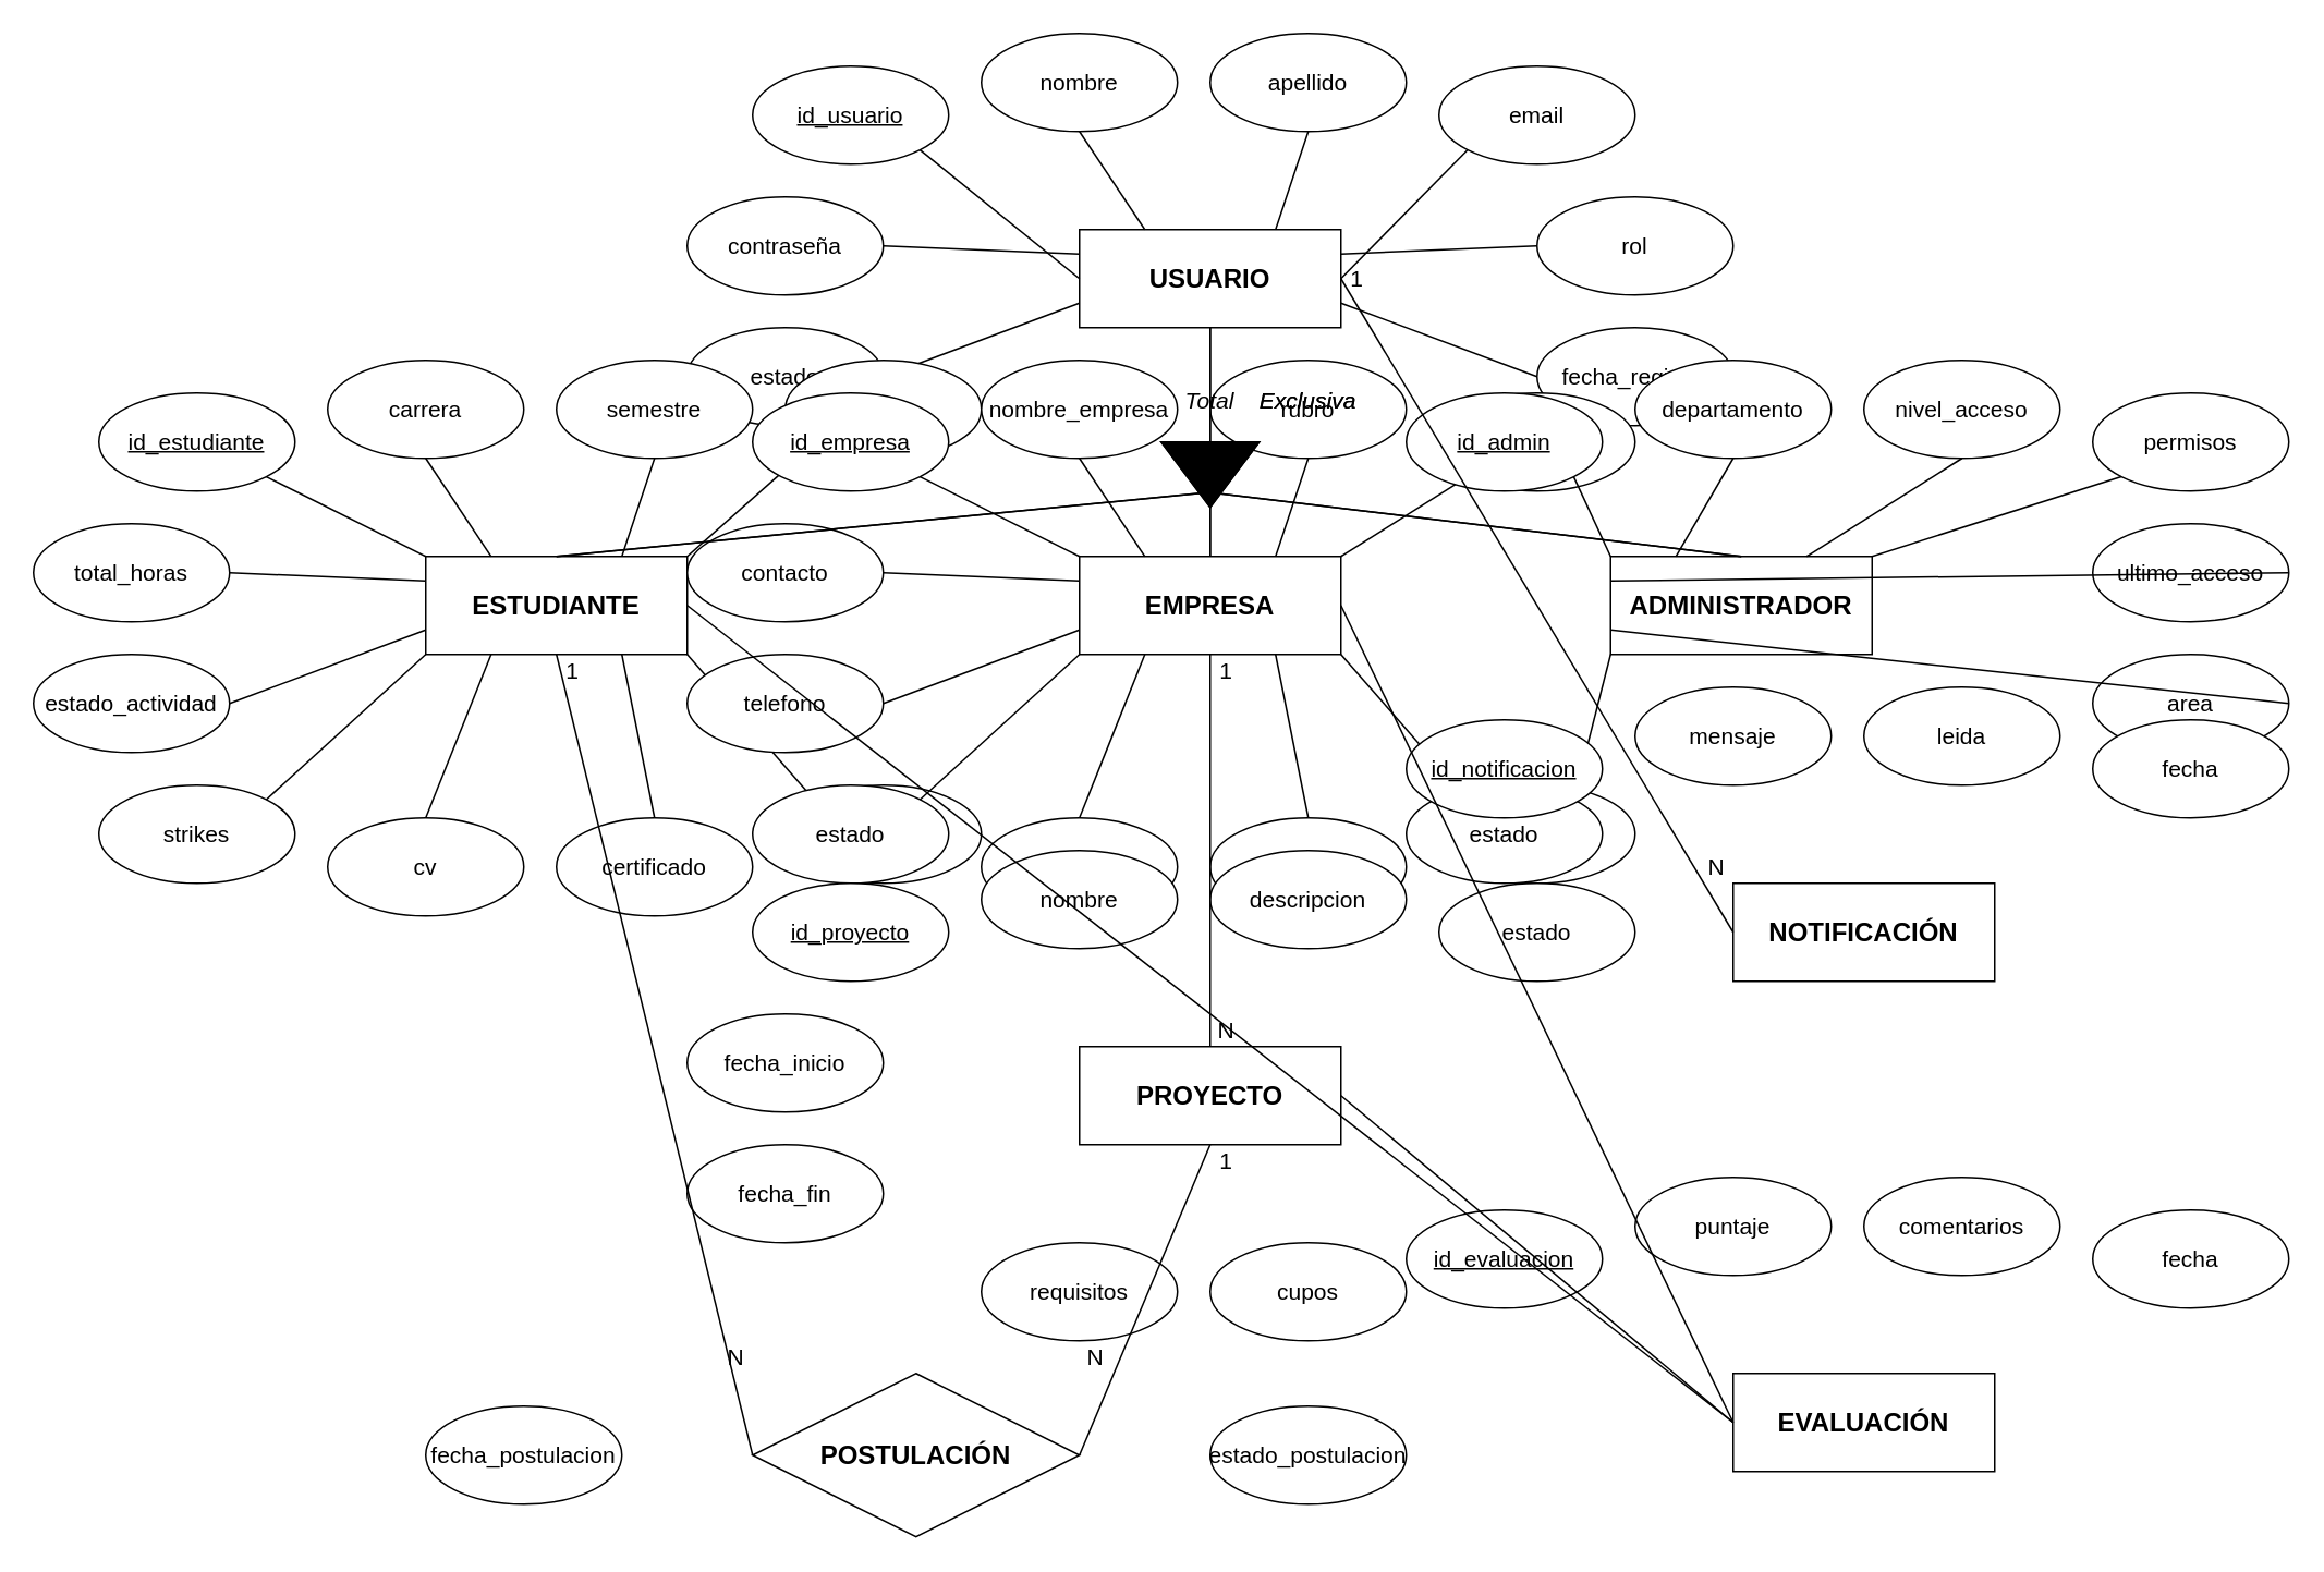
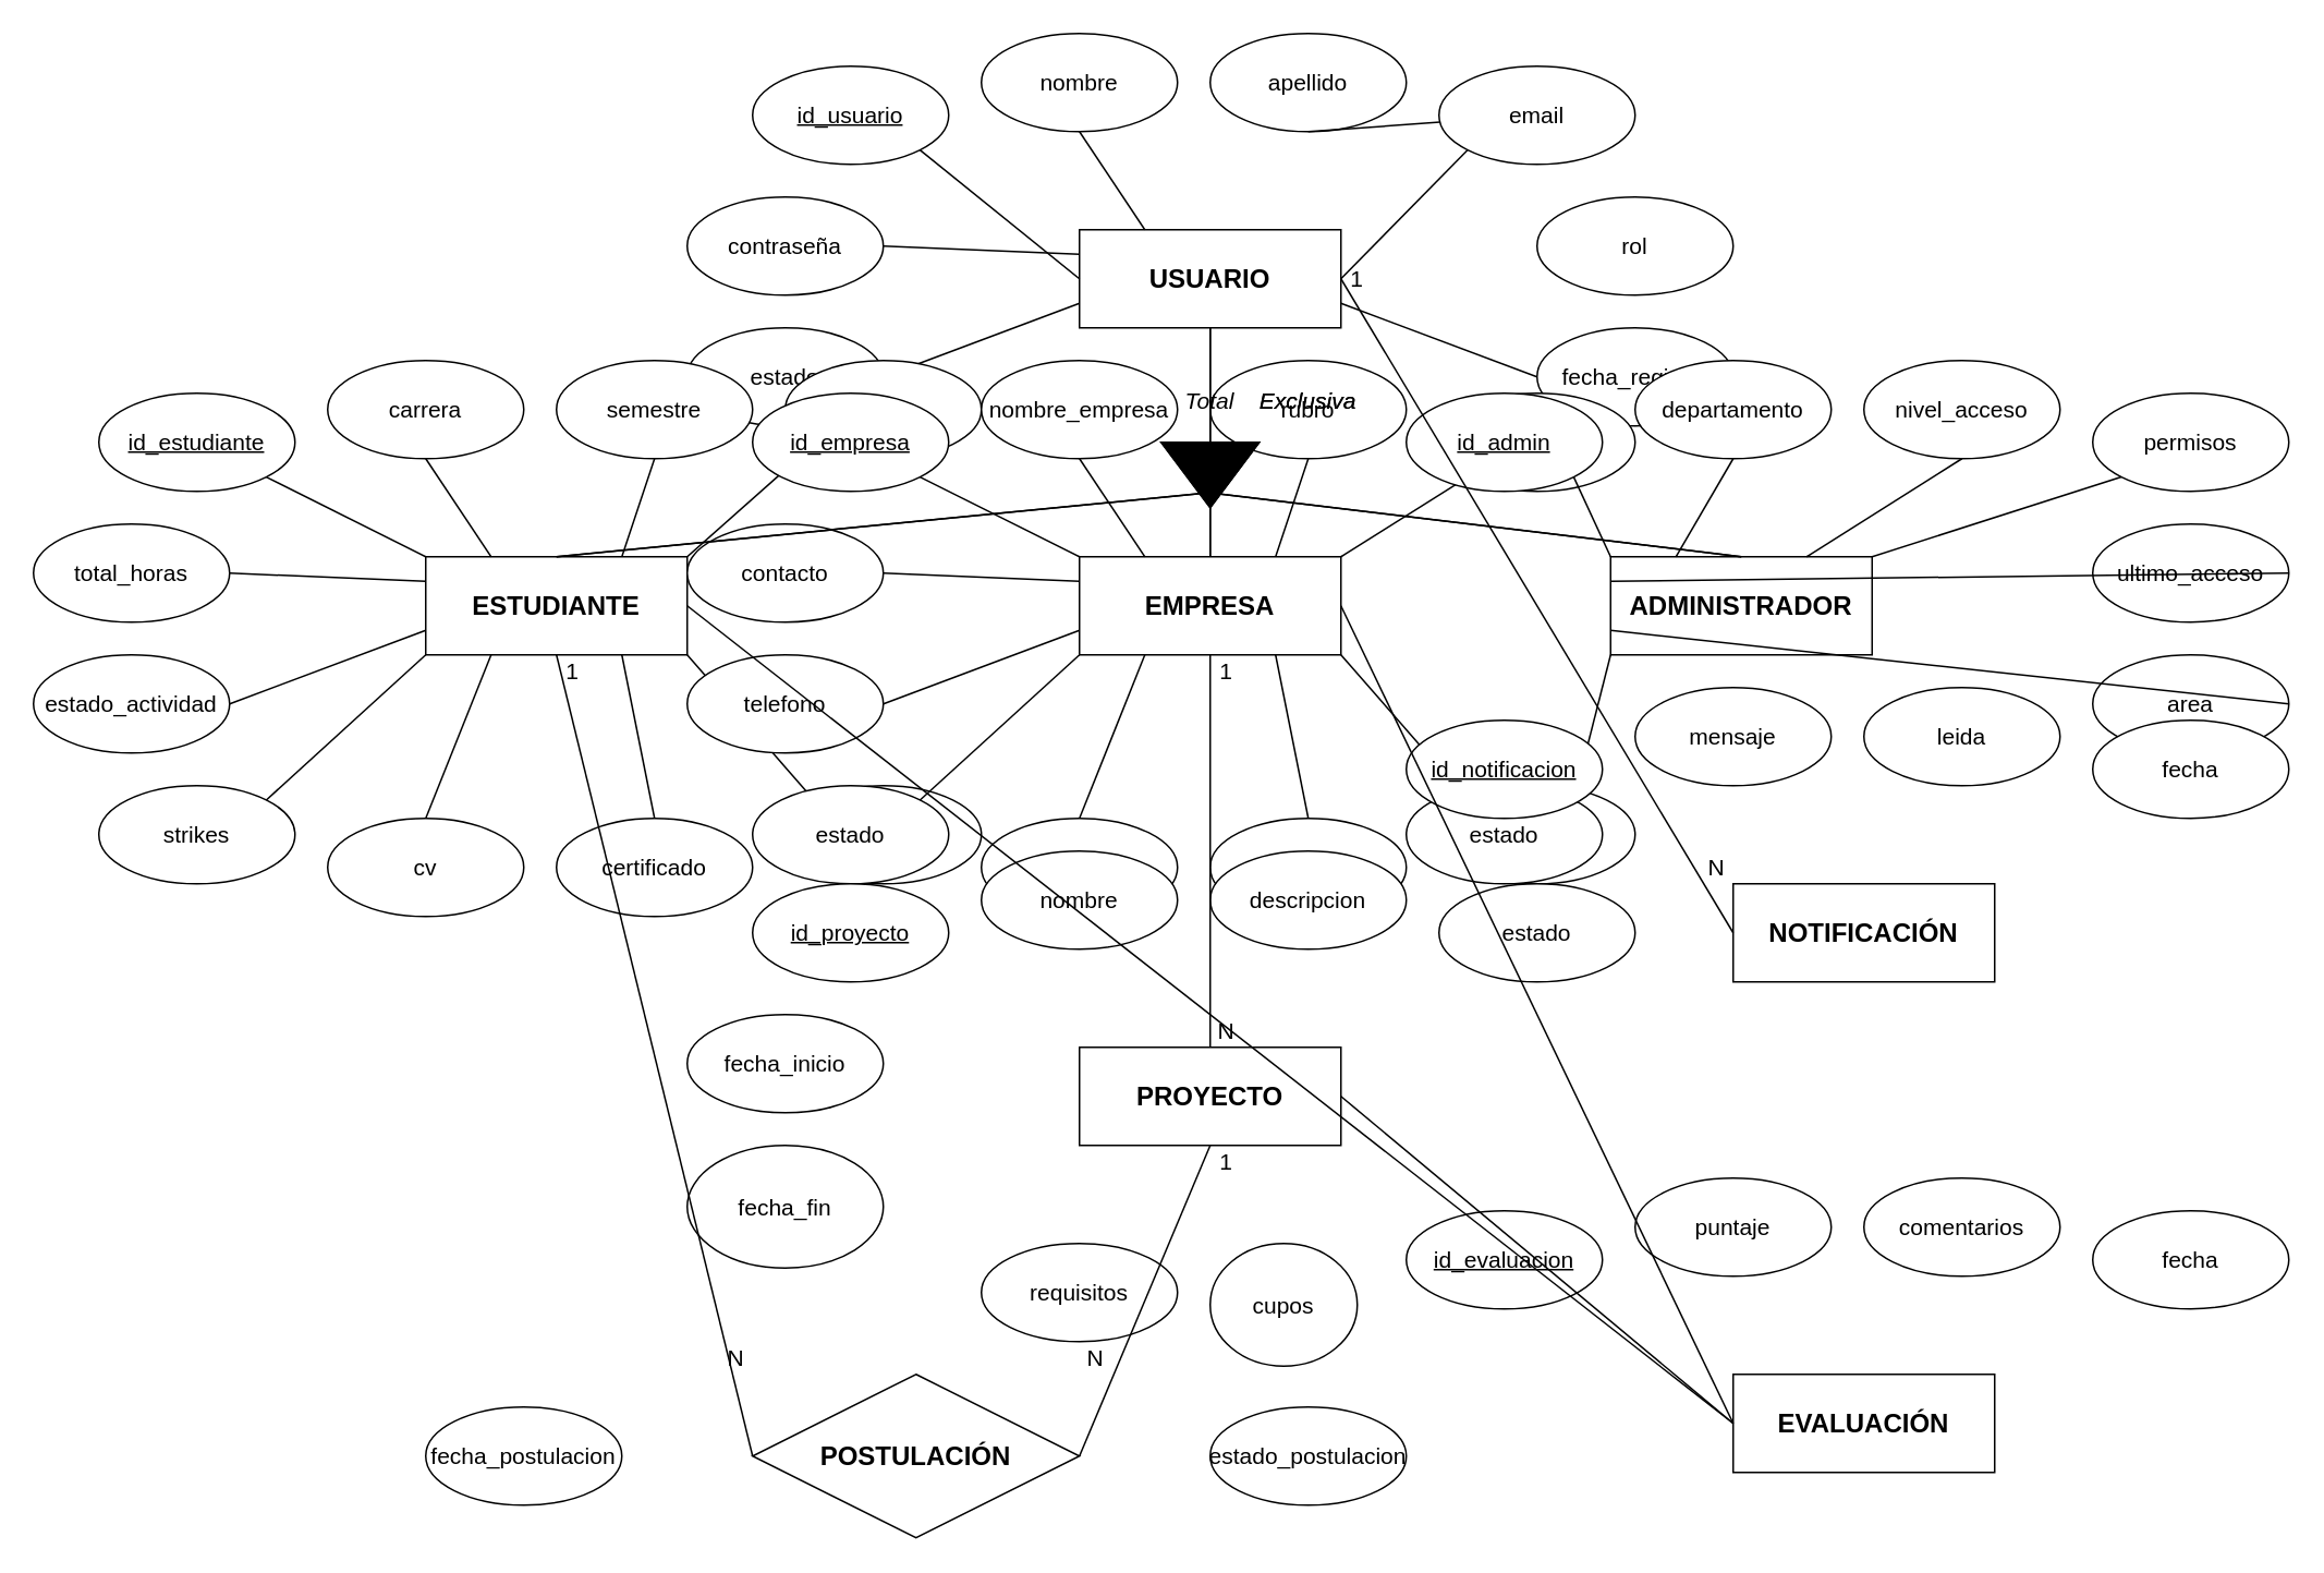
- <mxCell id="13" value="" style="endArrow=none;html=1;rounded=0;exitX=0.5;exitY=1;exitDx=0;exitDy=0;entryX=0.75;entryY=0;entryDx=0;entryDy=0;" edge="1" parent="1" source="5" target="2"><mxGeometry width="50" height="50" relative="1" as="geometry" /></mxCell>
+ <mxCell id="13" value="" style="endArrow=none;html=1;rounded=0;exitX=0.5;exitY=1;exitDx=0;exitDy=0;" edge="1" parent="1" source="5" target="6"><mxGeometry width="50" height="50" relative="1" as="geometry" /></mxCell>
- <mxCell id="16" value="" style="endArrow=none;html=1;rounded=0;exitX=0;exitY=0.5;exitDx=0;exitDy=0;entryX=1;entryY=0.25;entryDx=0;entryDy=0;" edge="1" parent="1" source="8" target="2"><mxGeometry width="50" height="50" relative="1" as="geometry" /></mxCell>
- <mxCell id="88" value="fecha_fin" style="ellipse;whiteSpace=wrap;html=1;fontSize=14;" vertex="1" parent="1"><mxGeometry x="420" y="700" width="120" height="60" as="geometry" /></mxCell>
+ <mxCell id="88" value="fecha_fin" style="ellipse;whiteSpace=wrap;html=1;fontSize=14;" vertex="1" parent="1"><mxGeometry x="420" y="700" width="120" height="75" as="geometry" /></mxCell>
- <mxCell id="90" value="cupos" style="ellipse;whiteSpace=wrap;html=1;fontSize=14;" vertex="1" parent="1"><mxGeometry x="740" y="760" width="120" height="60" as="geometry" /></mxCell>
+ <mxCell id="90" value="cupos" style="ellipse;whiteSpace=wrap;html=1;fontSize=14;" vertex="1" parent="1"><mxGeometry x="740" y="760" width="90" height="75" as="geometry" /></mxCell>
